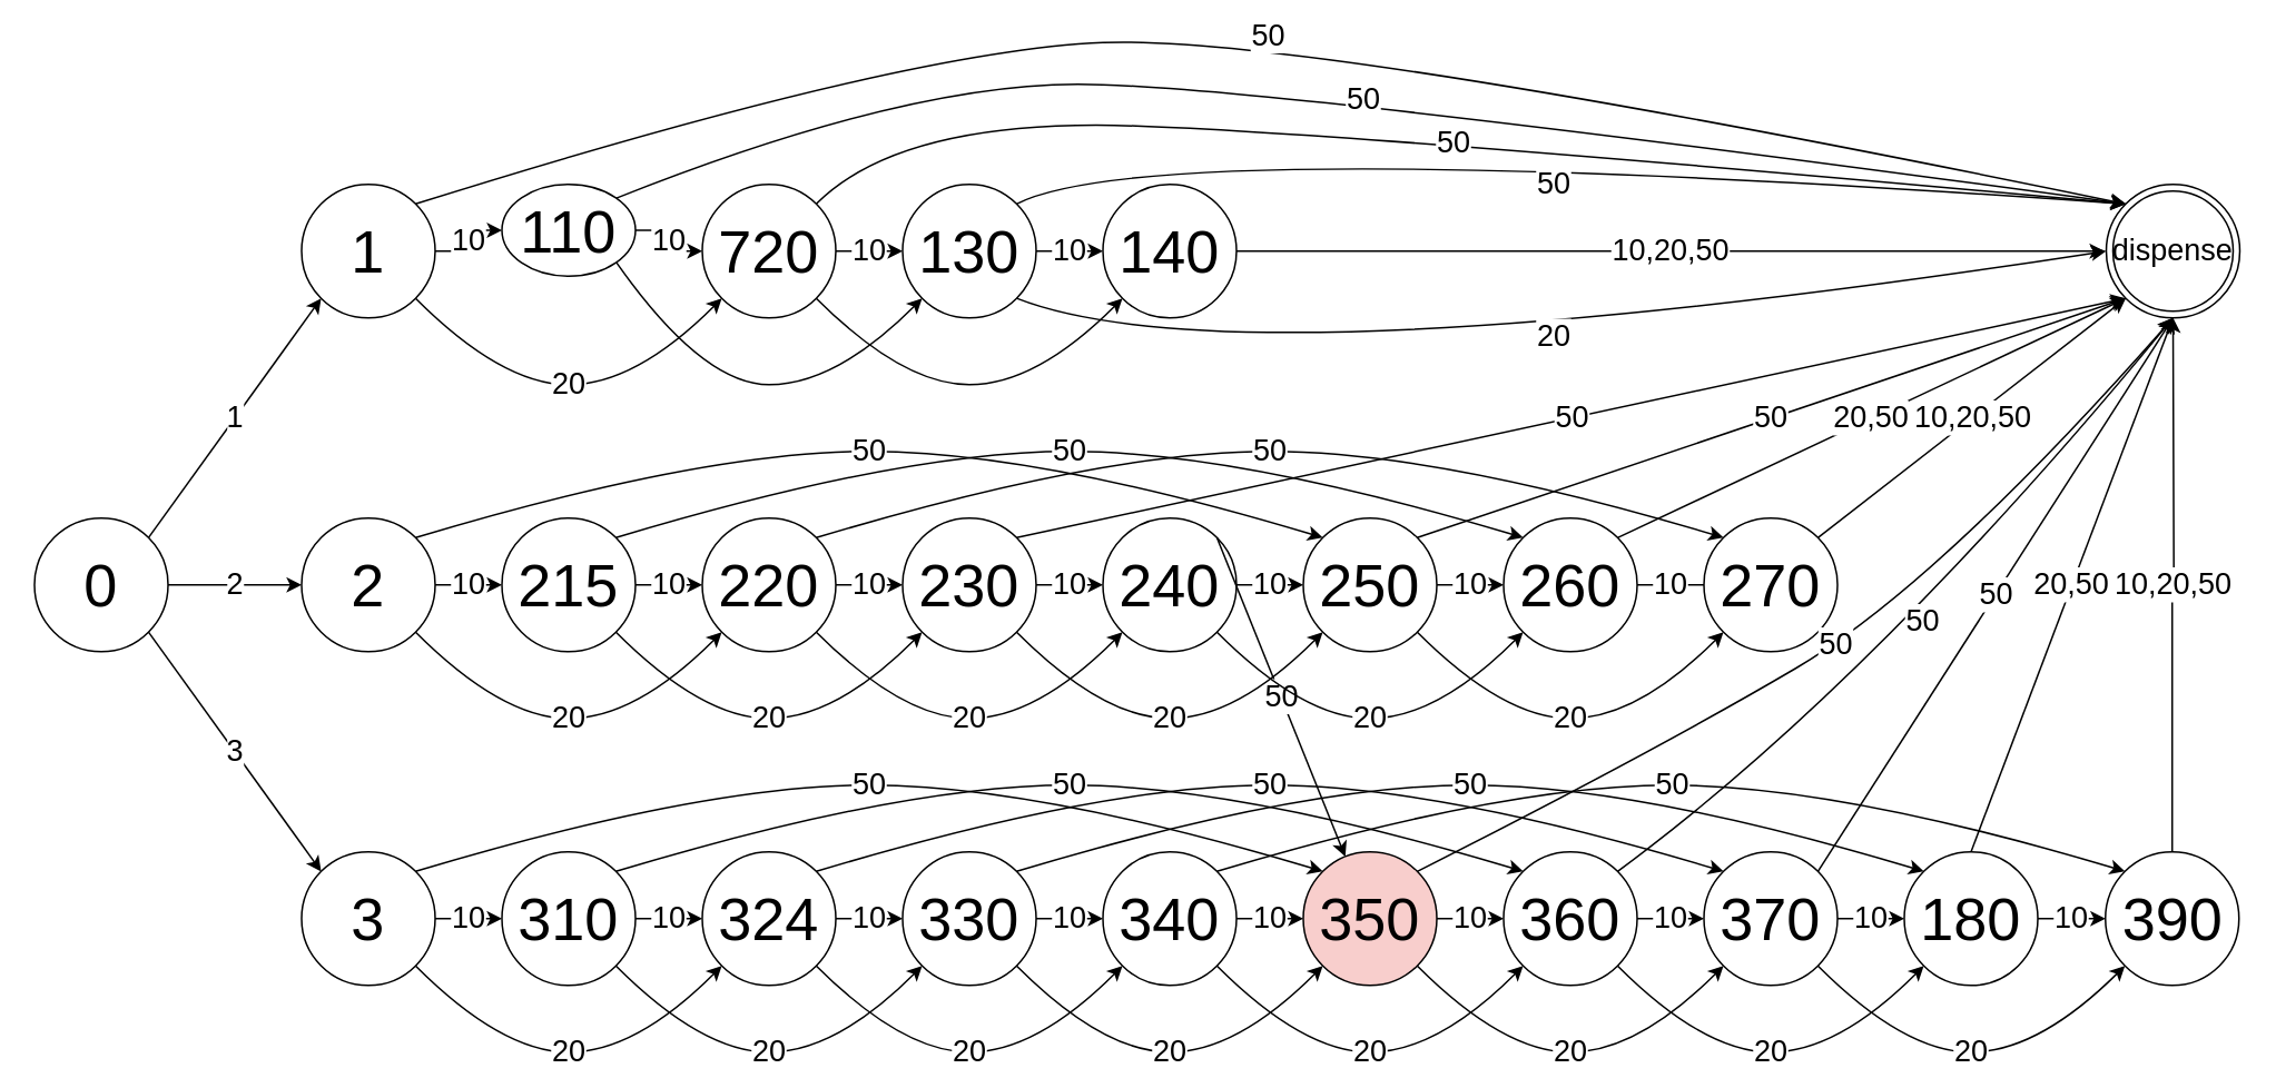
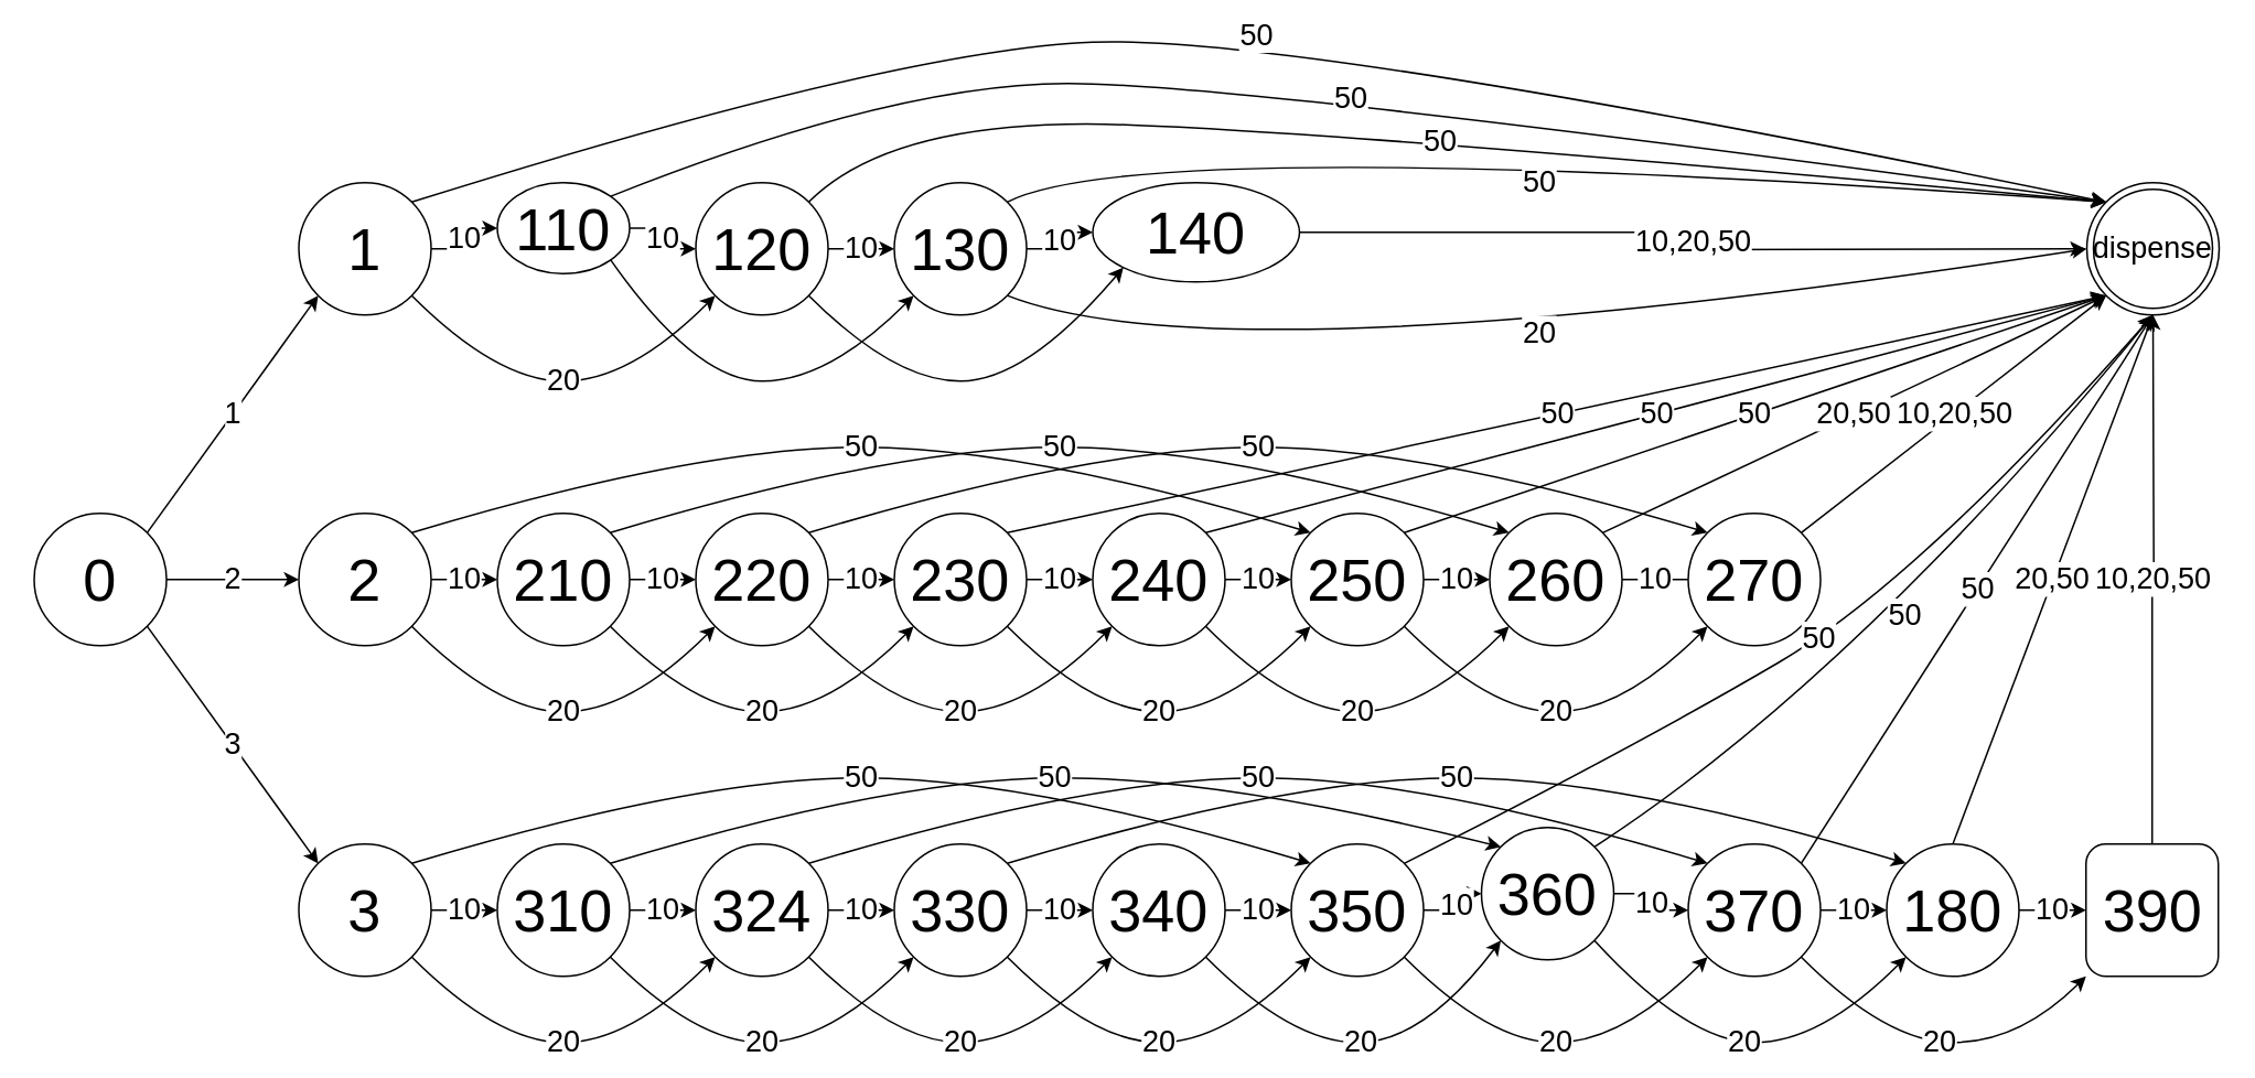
- <mxCell id="13" value="&lt;font style=&quot;font-size: 36px;&quot;&gt;720&lt;/font&gt;" style="ellipse;whiteSpace=wrap;html=1;aspect=fixed;" vertex="1" parent="1"><mxGeometry x="420" y="110" width="80" height="80" as="geometry" /></mxCell>
+ <mxCell id="13" value="&lt;font style=&quot;font-size: 36px;&quot;&gt;120&lt;/font&gt;" style="ellipse;whiteSpace=wrap;html=1;aspect=fixed;" vertex="1" parent="1"><mxGeometry x="420" y="110" width="80" height="80" as="geometry" /></mxCell>
- <mxCell id="37" value="&lt;font style=&quot;font-size: 36px;&quot;&gt;140&lt;/font&gt;" style="ellipse;whiteSpace=wrap;html=1;aspect=fixed;" vertex="1" parent="1"><mxGeometry x="660" y="110" width="80" height="80" as="geometry" /></mxCell>
+ <mxCell id="37" value="&lt;font style=&quot;font-size: 36px;&quot;&gt;140&lt;/font&gt;" style="ellipse;whiteSpace=wrap;html=1;aspect=fixed;" vertex="1" parent="1"><mxGeometry x="660" y="110" width="125" height="60" as="geometry" /></mxCell>
- <mxCell id="27" value="&lt;font style=&quot;font-size: 36px;&quot;&gt;215&lt;/font&gt;" style="ellipse;whiteSpace=wrap;html=1;aspect=fixed;" vertex="1" parent="1"><mxGeometry x="300" y="310" width="80" height="80" as="geometry" /></mxCell>
+ <mxCell id="27" value="&lt;font style=&quot;font-size: 36px;&quot;&gt;210&lt;/font&gt;" style="ellipse;whiteSpace=wrap;html=1;aspect=fixed;" vertex="1" parent="1"><mxGeometry x="300" y="310" width="80" height="80" as="geometry" /></mxCell>
- <mxCell id="55" value="50" style="endArrow=classic;html=1;rounded=0;fontSize=18;exitX=1;exitY=0;exitDx=0;exitDy=0;" edge="1" parent="1" source="19" target="15"><mxGeometry width="50" height="50" relative="1" as="geometry"><mxPoint x="710" y="310" as="sourcePoint" /><mxPoint x="760" y="260" as="targetPoint" /></mxGeometry></mxCell>
+ <mxCell id="55" value="50" style="endArrow=classic;html=1;rounded=0;fontSize=18;exitX=1;exitY=0;exitDx=0;exitDy=0;entryX=0;entryY=1;entryDx=0;entryDy=0;" edge="1" parent="1" source="19" target="51"><mxGeometry width="50" height="50" relative="1" as="geometry"><mxPoint x="710" y="310" as="sourcePoint" /><mxPoint x="760" y="260" as="targetPoint" /></mxGeometry></mxCell>
- <mxCell id="69" value="50" style="curved=1;endArrow=classic;html=1;rounded=0;fontSize=18;exitX=1;exitY=0;exitDx=0;exitDy=0;entryX=0;entryY=0;entryDx=0;entryDy=0;" edge="1" parent="1" source="29" target="42"><mxGeometry width="50" height="50" relative="1" as="geometry"><mxPoint x="750" y="640" as="sourcePoint" /><mxPoint x="800" y="590" as="targetPoint" /><Array as="points"><mxPoint x="900" y="470" /><mxPoint x="1100" y="470" /></Array></mxGeometry></mxCell>
- <mxCell id="15" value="&lt;span style=&quot;font-size: 36px;&quot;&gt;350&lt;br&gt;&lt;/span&gt;" style="ellipse;whiteSpace=wrap;html=1;aspect=fixed;fillColor=#f8cecc;" vertex="1" parent="1"><mxGeometry x="780" y="510" width="80" height="80" as="geometry" /></mxCell>
+ <mxCell id="15" value="&lt;span style=&quot;font-size: 36px;&quot;&gt;350&lt;br&gt;&lt;/span&gt;" style="ellipse;whiteSpace=wrap;html=1;aspect=fixed;" vertex="1" parent="1"><mxGeometry x="780" y="510" width="80" height="80" as="geometry" /></mxCell>
- <mxCell id="46" value="&lt;span style=&quot;font-size: 36px;&quot;&gt;360&lt;br&gt;&lt;/span&gt;" style="ellipse;whiteSpace=wrap;html=1;aspect=fixed;" vertex="1" parent="1"><mxGeometry x="900" y="510" width="80" height="80" as="geometry" /></mxCell>
+ <mxCell id="46" value="&lt;span style=&quot;font-size: 36px;&quot;&gt;360&lt;br&gt;&lt;/span&gt;" style="ellipse;whiteSpace=wrap;html=1;aspect=fixed;" vertex="1" parent="1"><mxGeometry x="895" y="500" width="80" height="80" as="geometry" /></mxCell>
- <mxCell id="42" value="&lt;span style=&quot;font-size: 36px;&quot;&gt;390&lt;br&gt;&lt;/span&gt;" style="ellipse;whiteSpace=wrap;html=1;aspect=fixed;" vertex="1" parent="1"><mxGeometry x="1260.5" y="510" width="80" height="80" as="geometry" /></mxCell>
+ <mxCell id="42" value="&lt;span style=&quot;font-size: 36px;&quot;&gt;390&lt;br&gt;&lt;/span&gt;" style="whiteSpace=wrap;html=1;aspect=fixed;rounded=1;" vertex="1" parent="1"><mxGeometry x="1260.5" y="510" width="80" height="80" as="geometry" /></mxCell>
